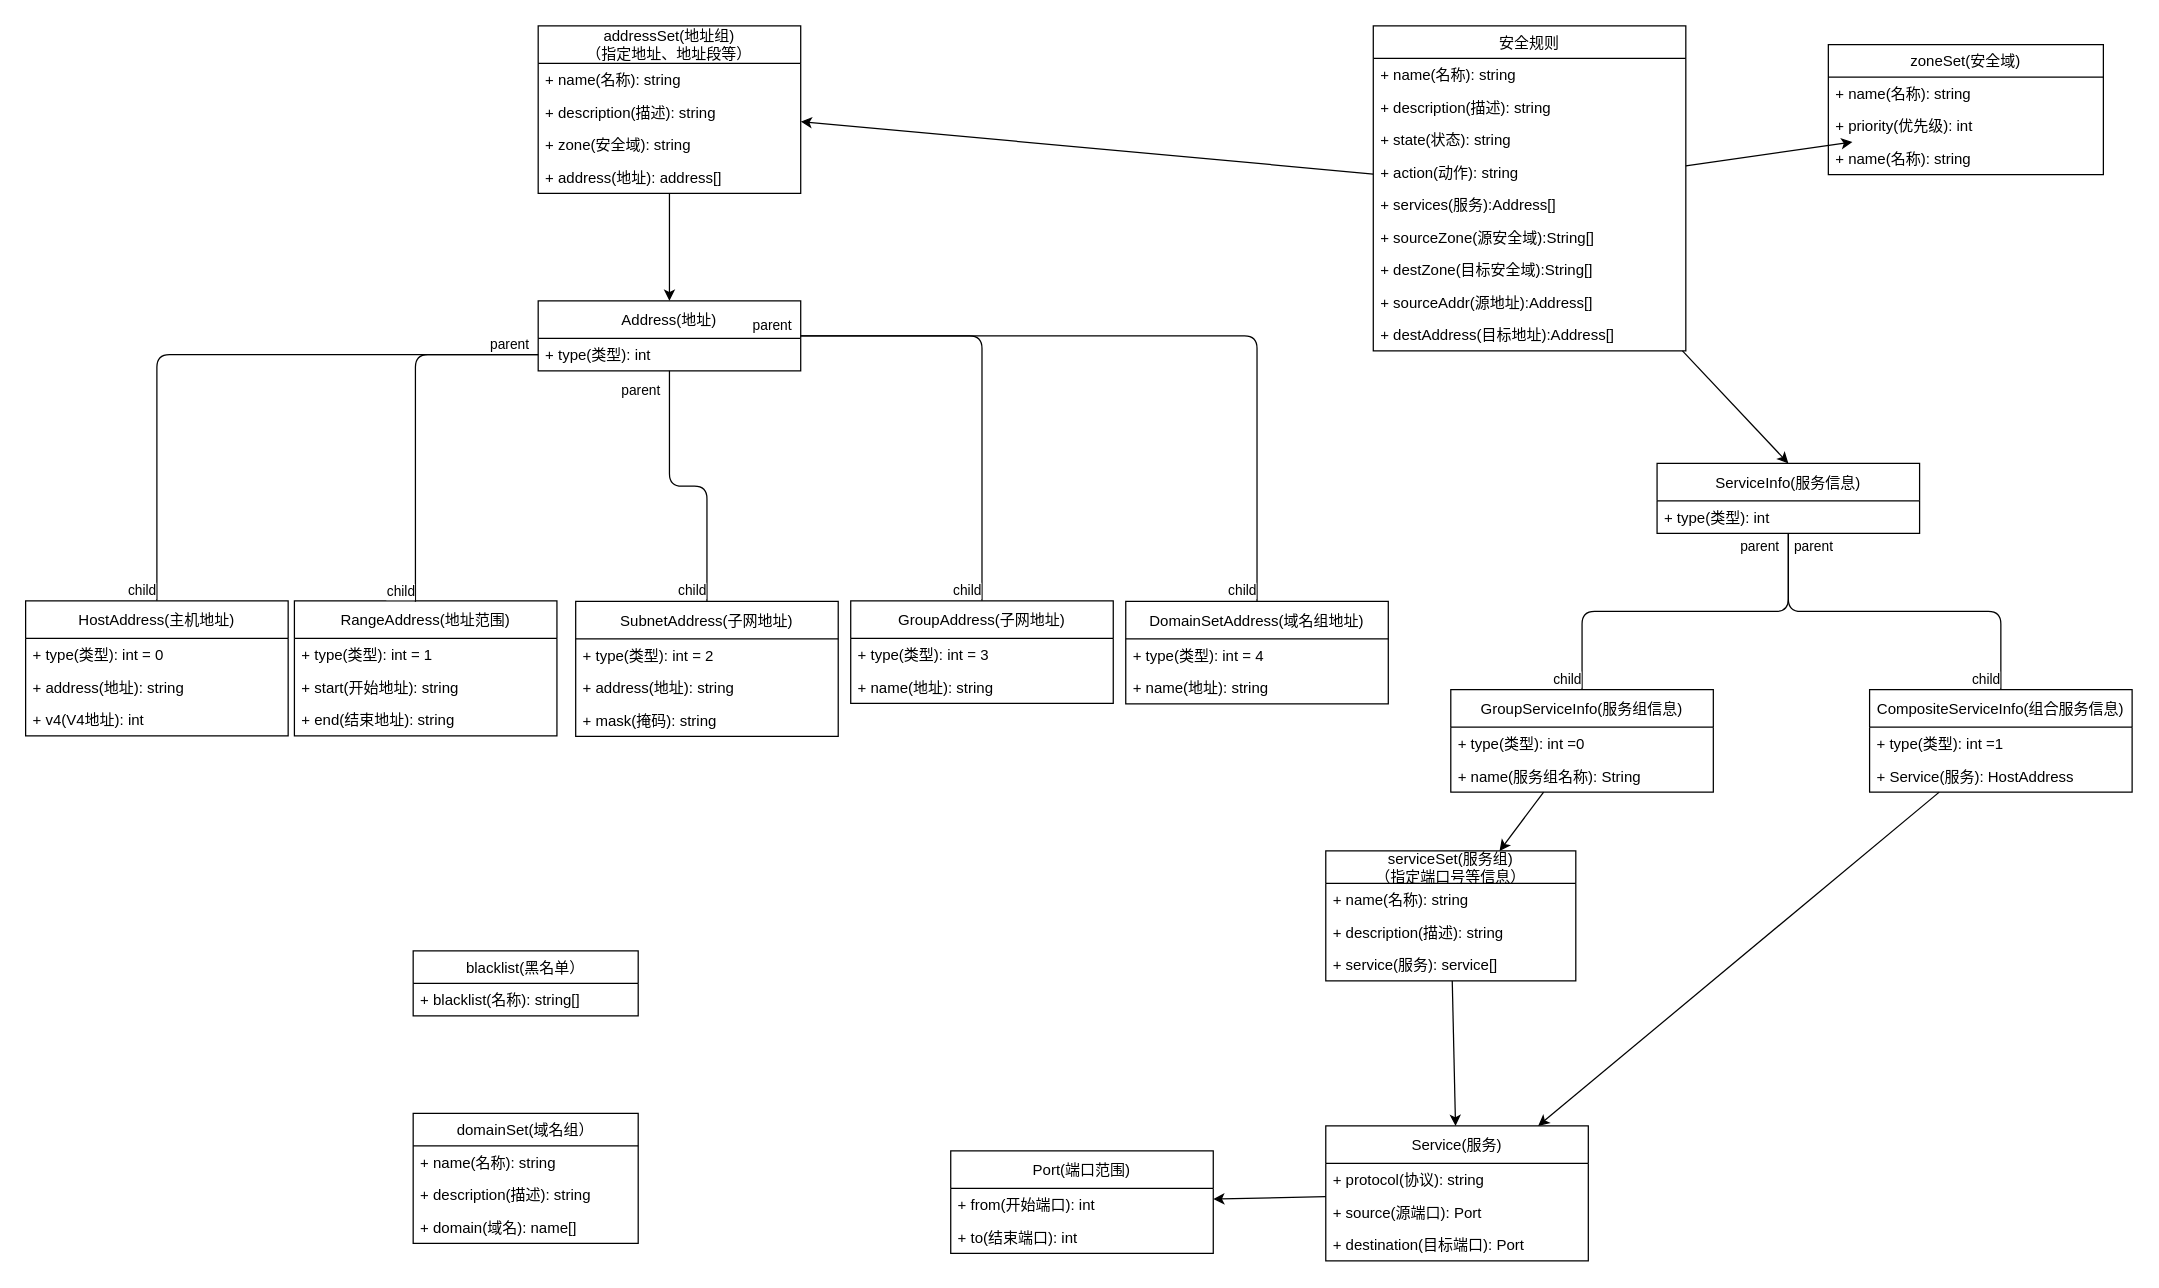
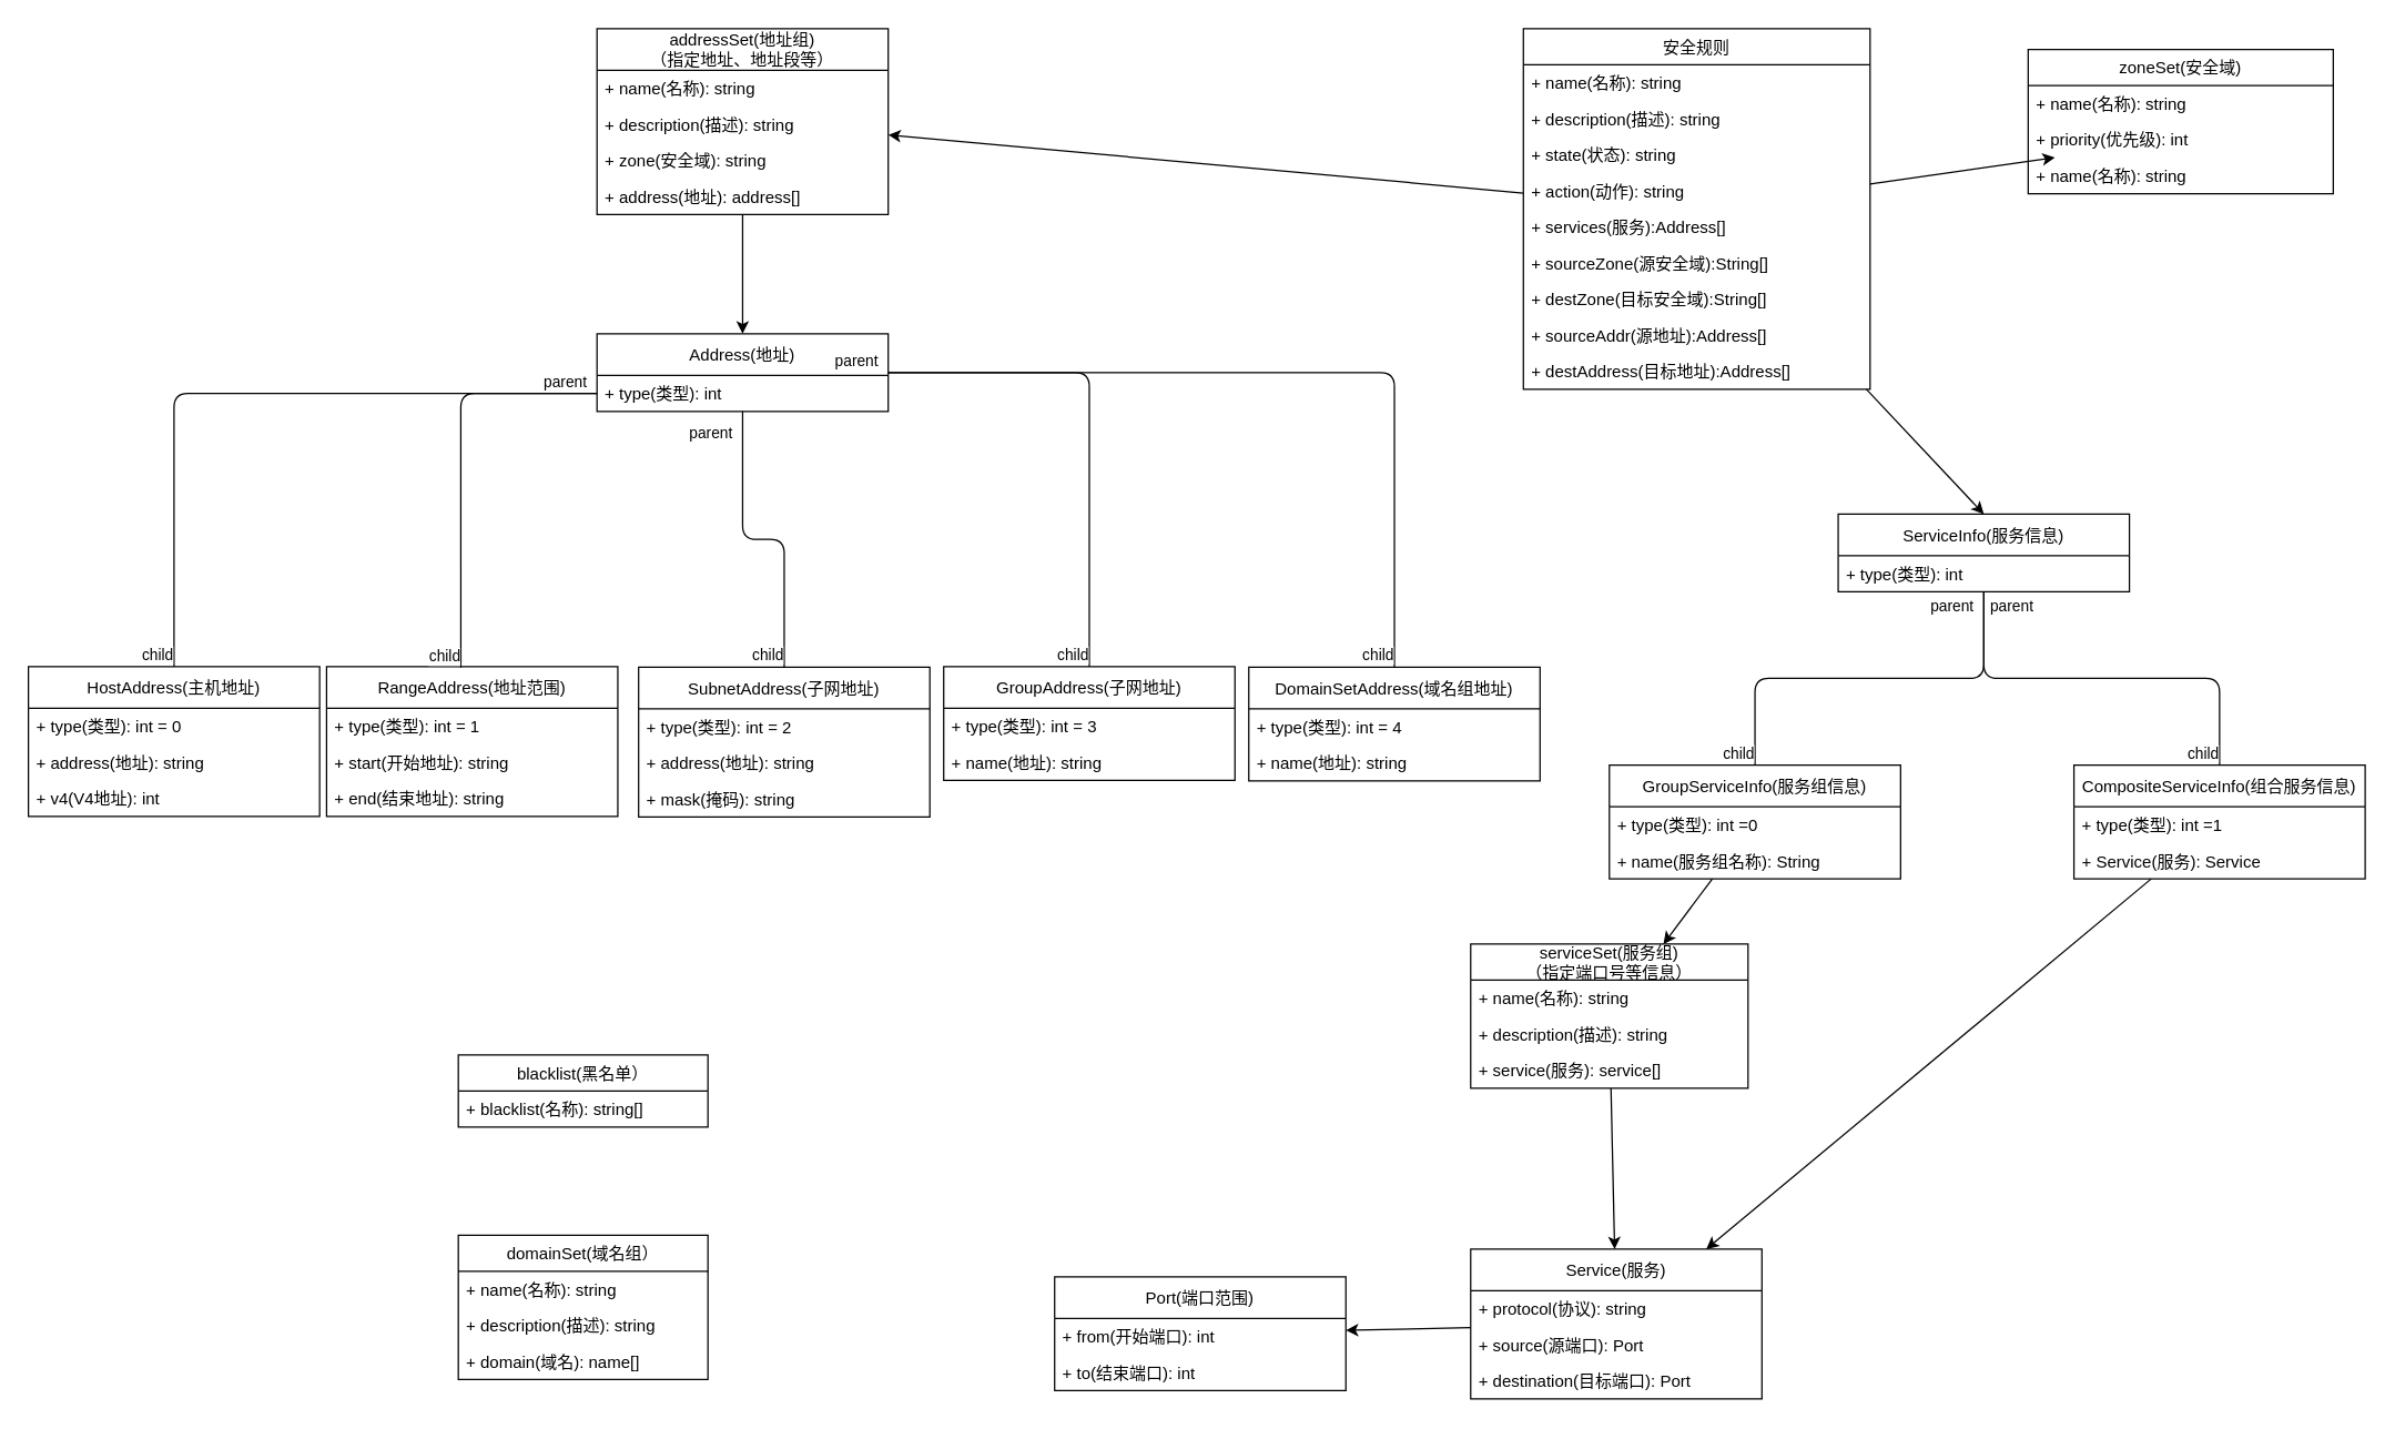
- <mxCell id="78" value="+ Service(服务): HostAddress" style="text;strokeColor=none;fillColor=none;align=left;verticalAlign=top;spacingLeft=4;spacingRight=4;overflow=hidden;rotatable=0;points=[[0,0.5],[1,0.5]];portConstraint=eastwest;" vertex="1" parent="76"><mxGeometry y="56" width="210" height="26" as="geometry" /></mxCell>
+ <mxCell id="78" value="+ Service(服务): Service" style="text;strokeColor=none;fillColor=none;align=left;verticalAlign=top;spacingLeft=4;spacingRight=4;overflow=hidden;rotatable=0;points=[[0,0.5],[1,0.5]];portConstraint=eastwest;" vertex="1" parent="76"><mxGeometry y="56" width="210" height="26" as="geometry" /></mxCell>
